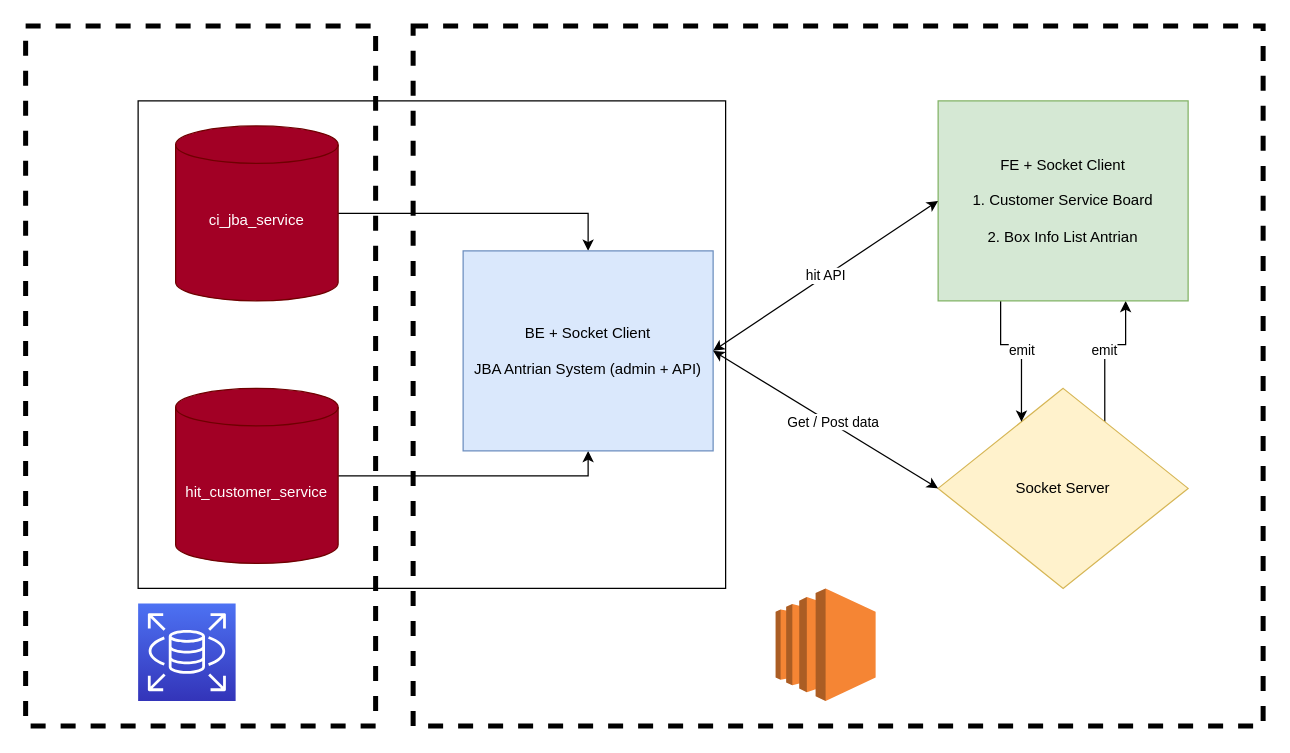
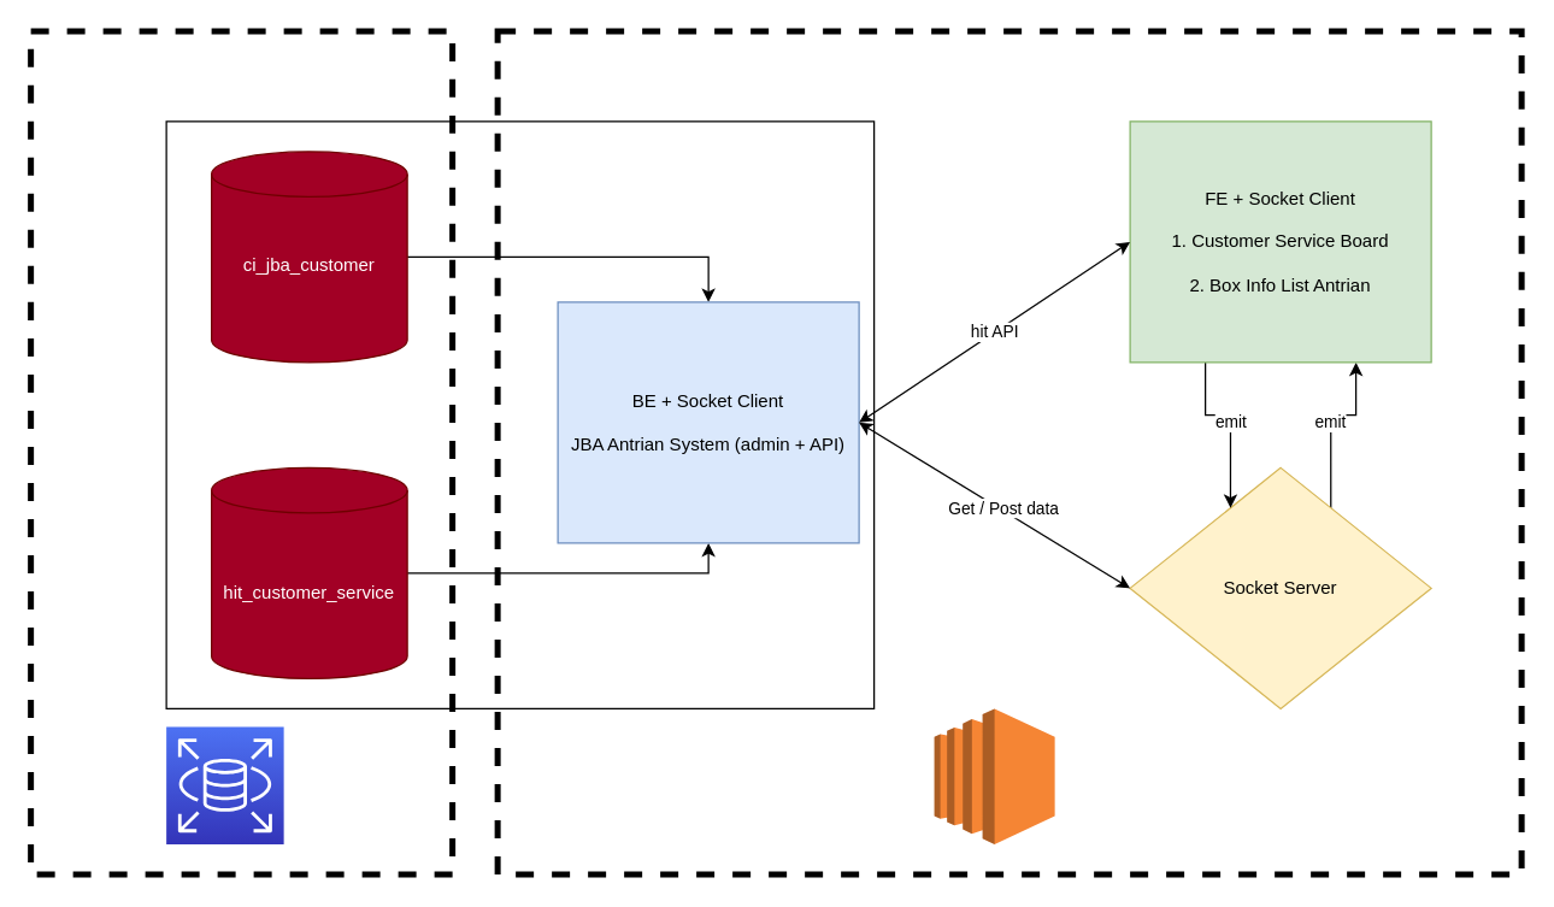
- <mxCell id="6" value="&lt;div&gt;ci_jba_service&lt;/div&gt;&lt;div&gt;&lt;br&gt;&lt;/div&gt;" style="shape=cylinder3;whiteSpace=wrap;html=1;boundedLbl=1;backgroundOutline=1;size=15;fillColor=#a20025;fontColor=#ffffff;strokeColor=#6F0000;" vertex="1" parent="1"><mxGeometry x="140" y="100" width="130" height="140" as="geometry" /></mxCell>
+ <mxCell id="6" value="&lt;div&gt;ci_jba_customer&lt;/div&gt;&lt;div&gt;&lt;br&gt;&lt;/div&gt;" style="shape=cylinder3;whiteSpace=wrap;html=1;boundedLbl=1;backgroundOutline=1;size=15;fillColor=#a20025;fontColor=#ffffff;strokeColor=#6F0000;" vertex="1" parent="1"><mxGeometry x="140" y="100" width="130" height="140" as="geometry" /></mxCell>
